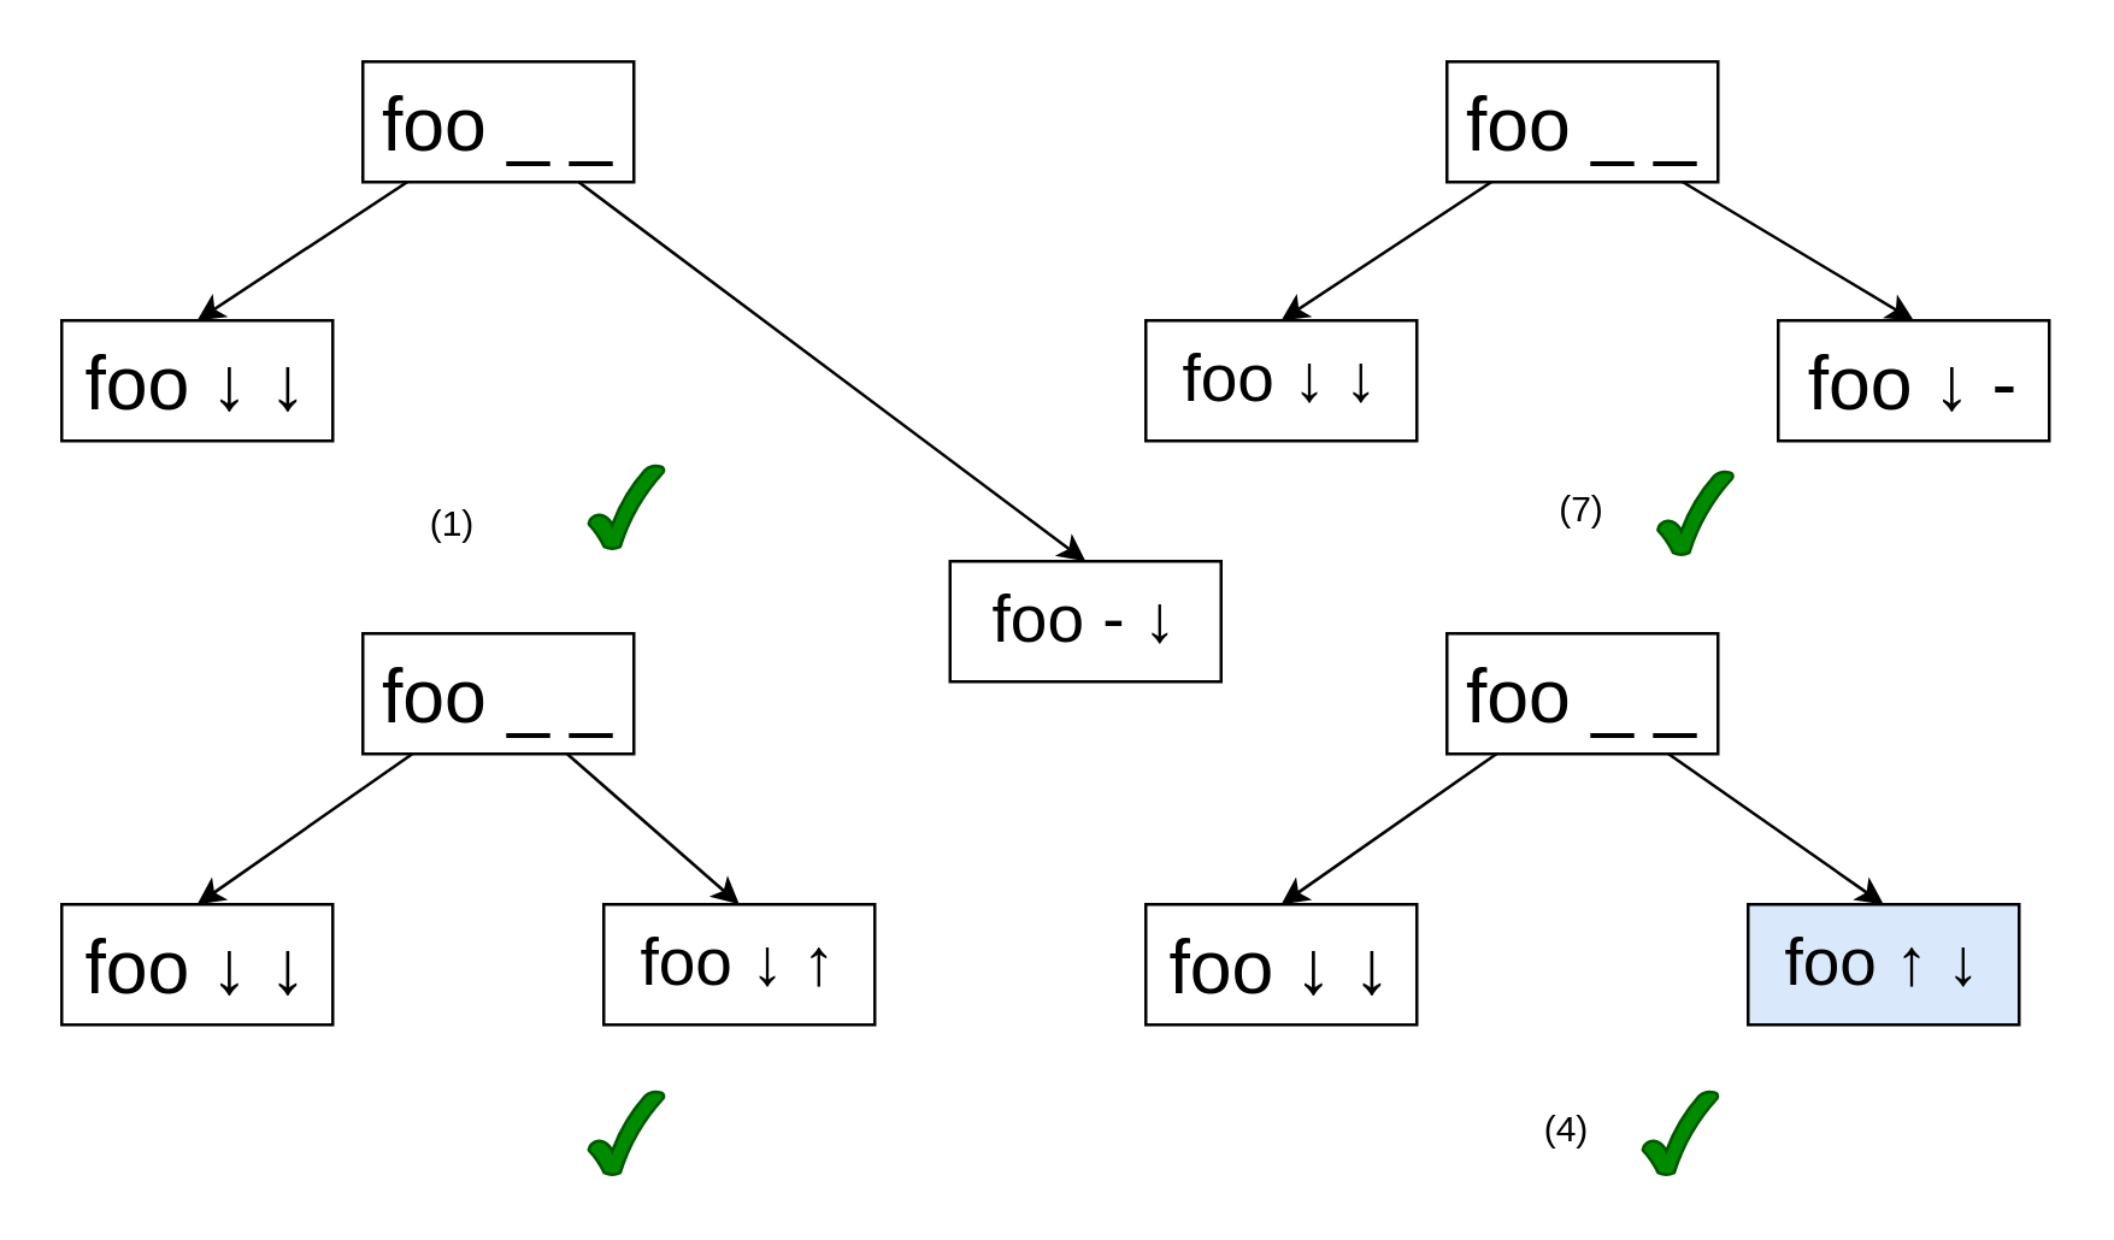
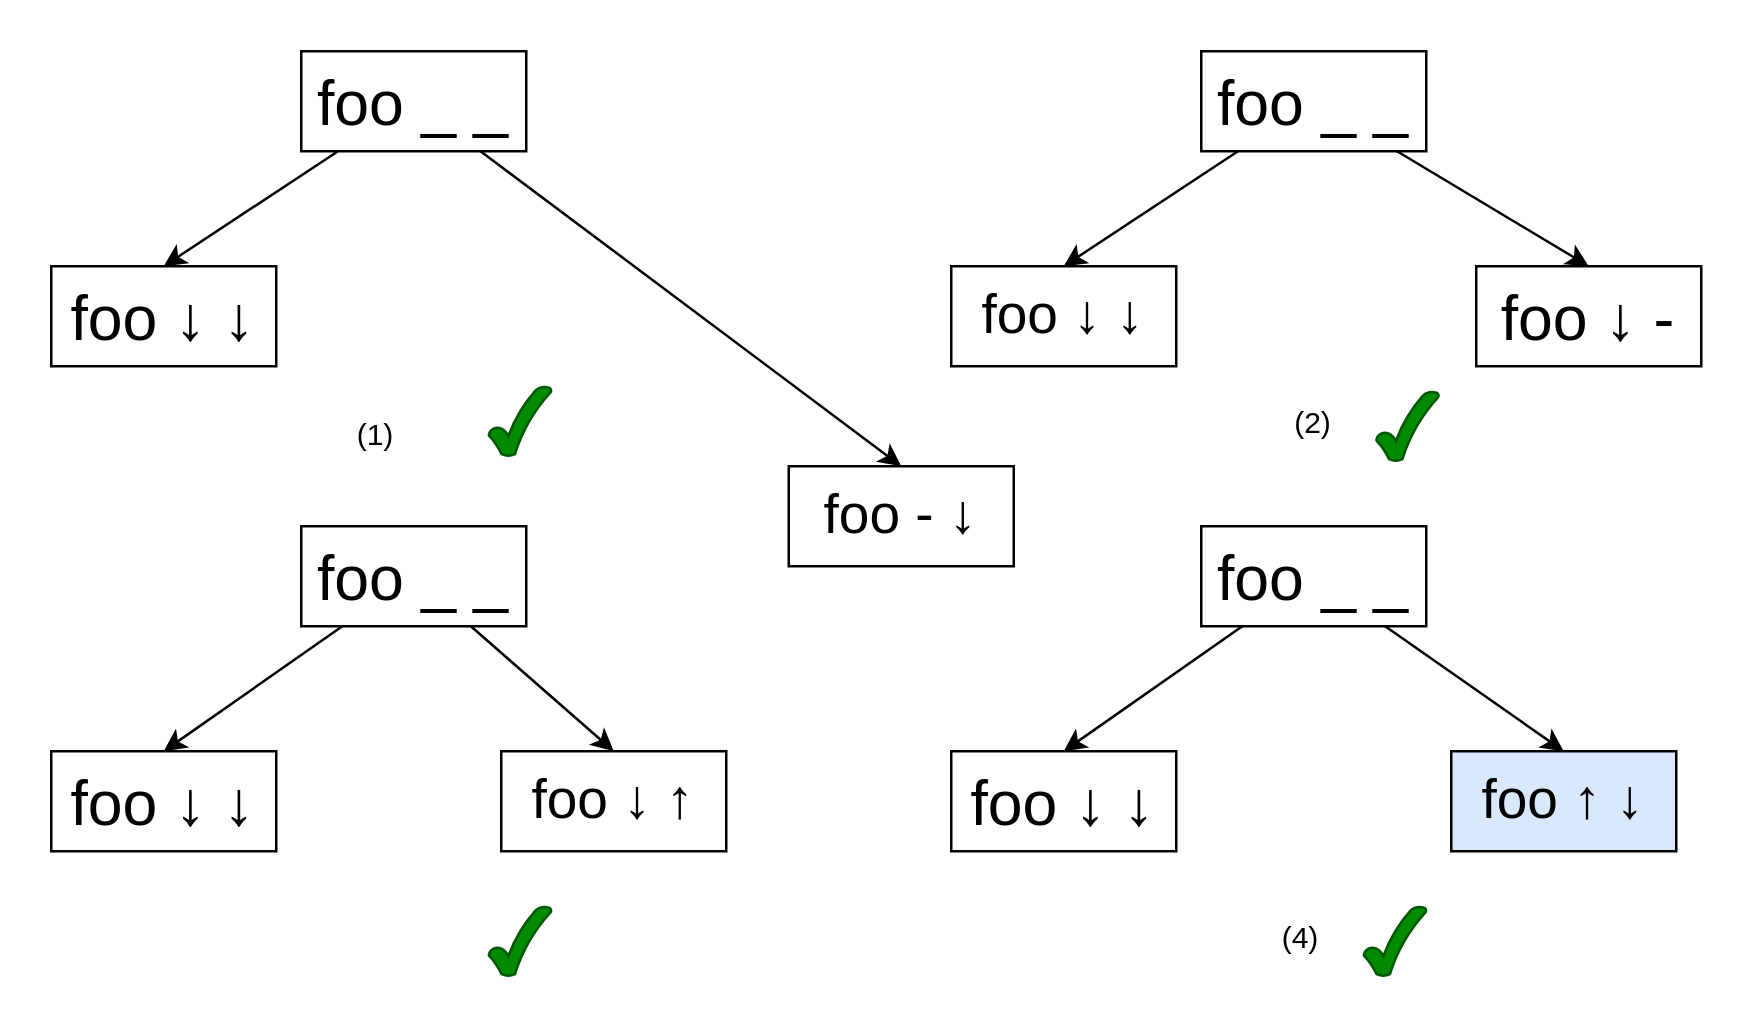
- <mxCell id="23" value="(7)" style="text;html=1;strokeColor=none;fillColor=none;align=center;verticalAlign=middle;whiteSpace=wrap;rounded=0;" parent="1" vertex="1"><mxGeometry x="495" y="154" width="60" height="30" as="geometry" /></mxCell>
+ <mxCell id="23" value="(2)" style="text;html=1;strokeColor=none;fillColor=none;align=center;verticalAlign=middle;whiteSpace=wrap;rounded=0;" parent="1" vertex="1"><mxGeometry x="495" y="154" width="60" height="30" as="geometry" /></mxCell>
